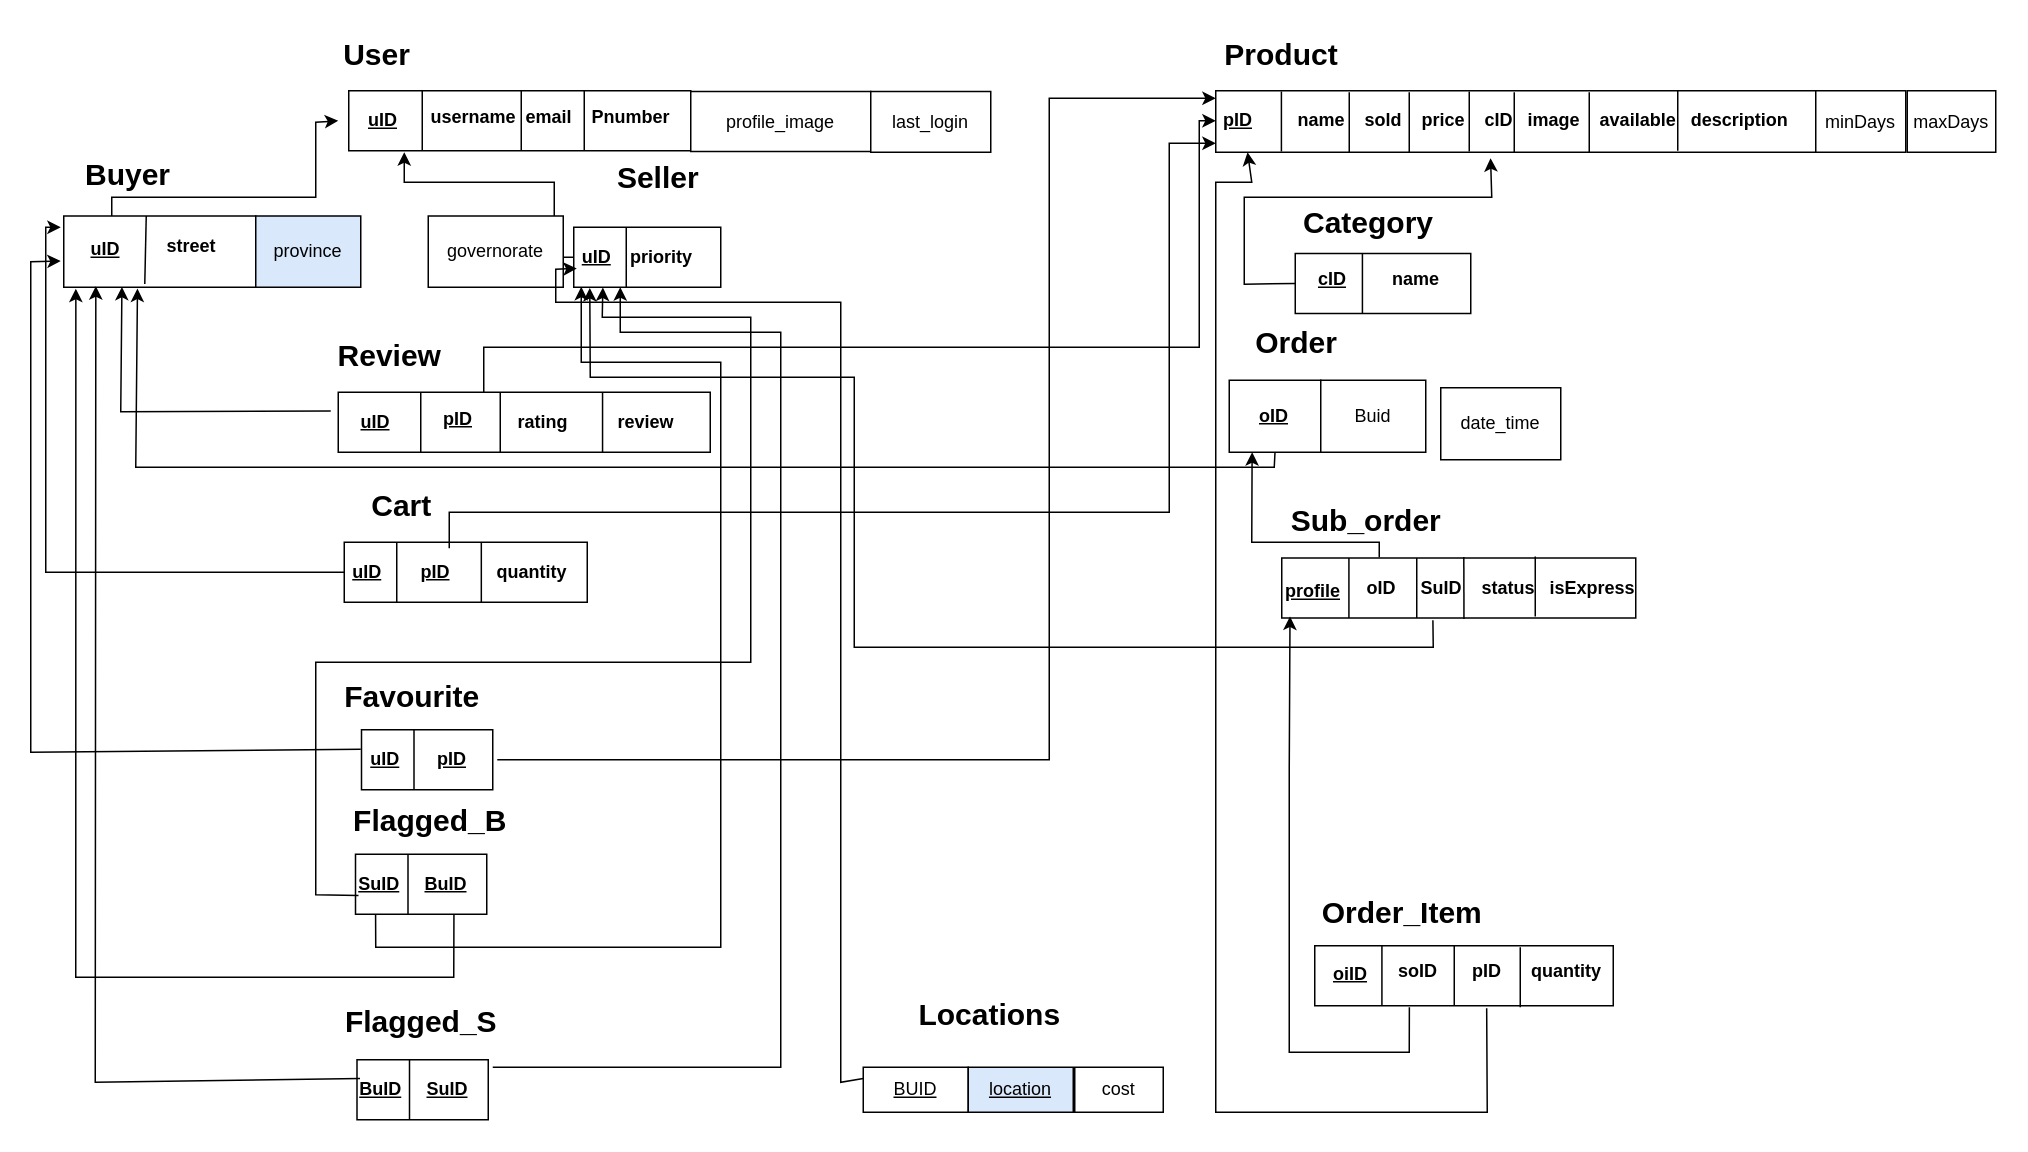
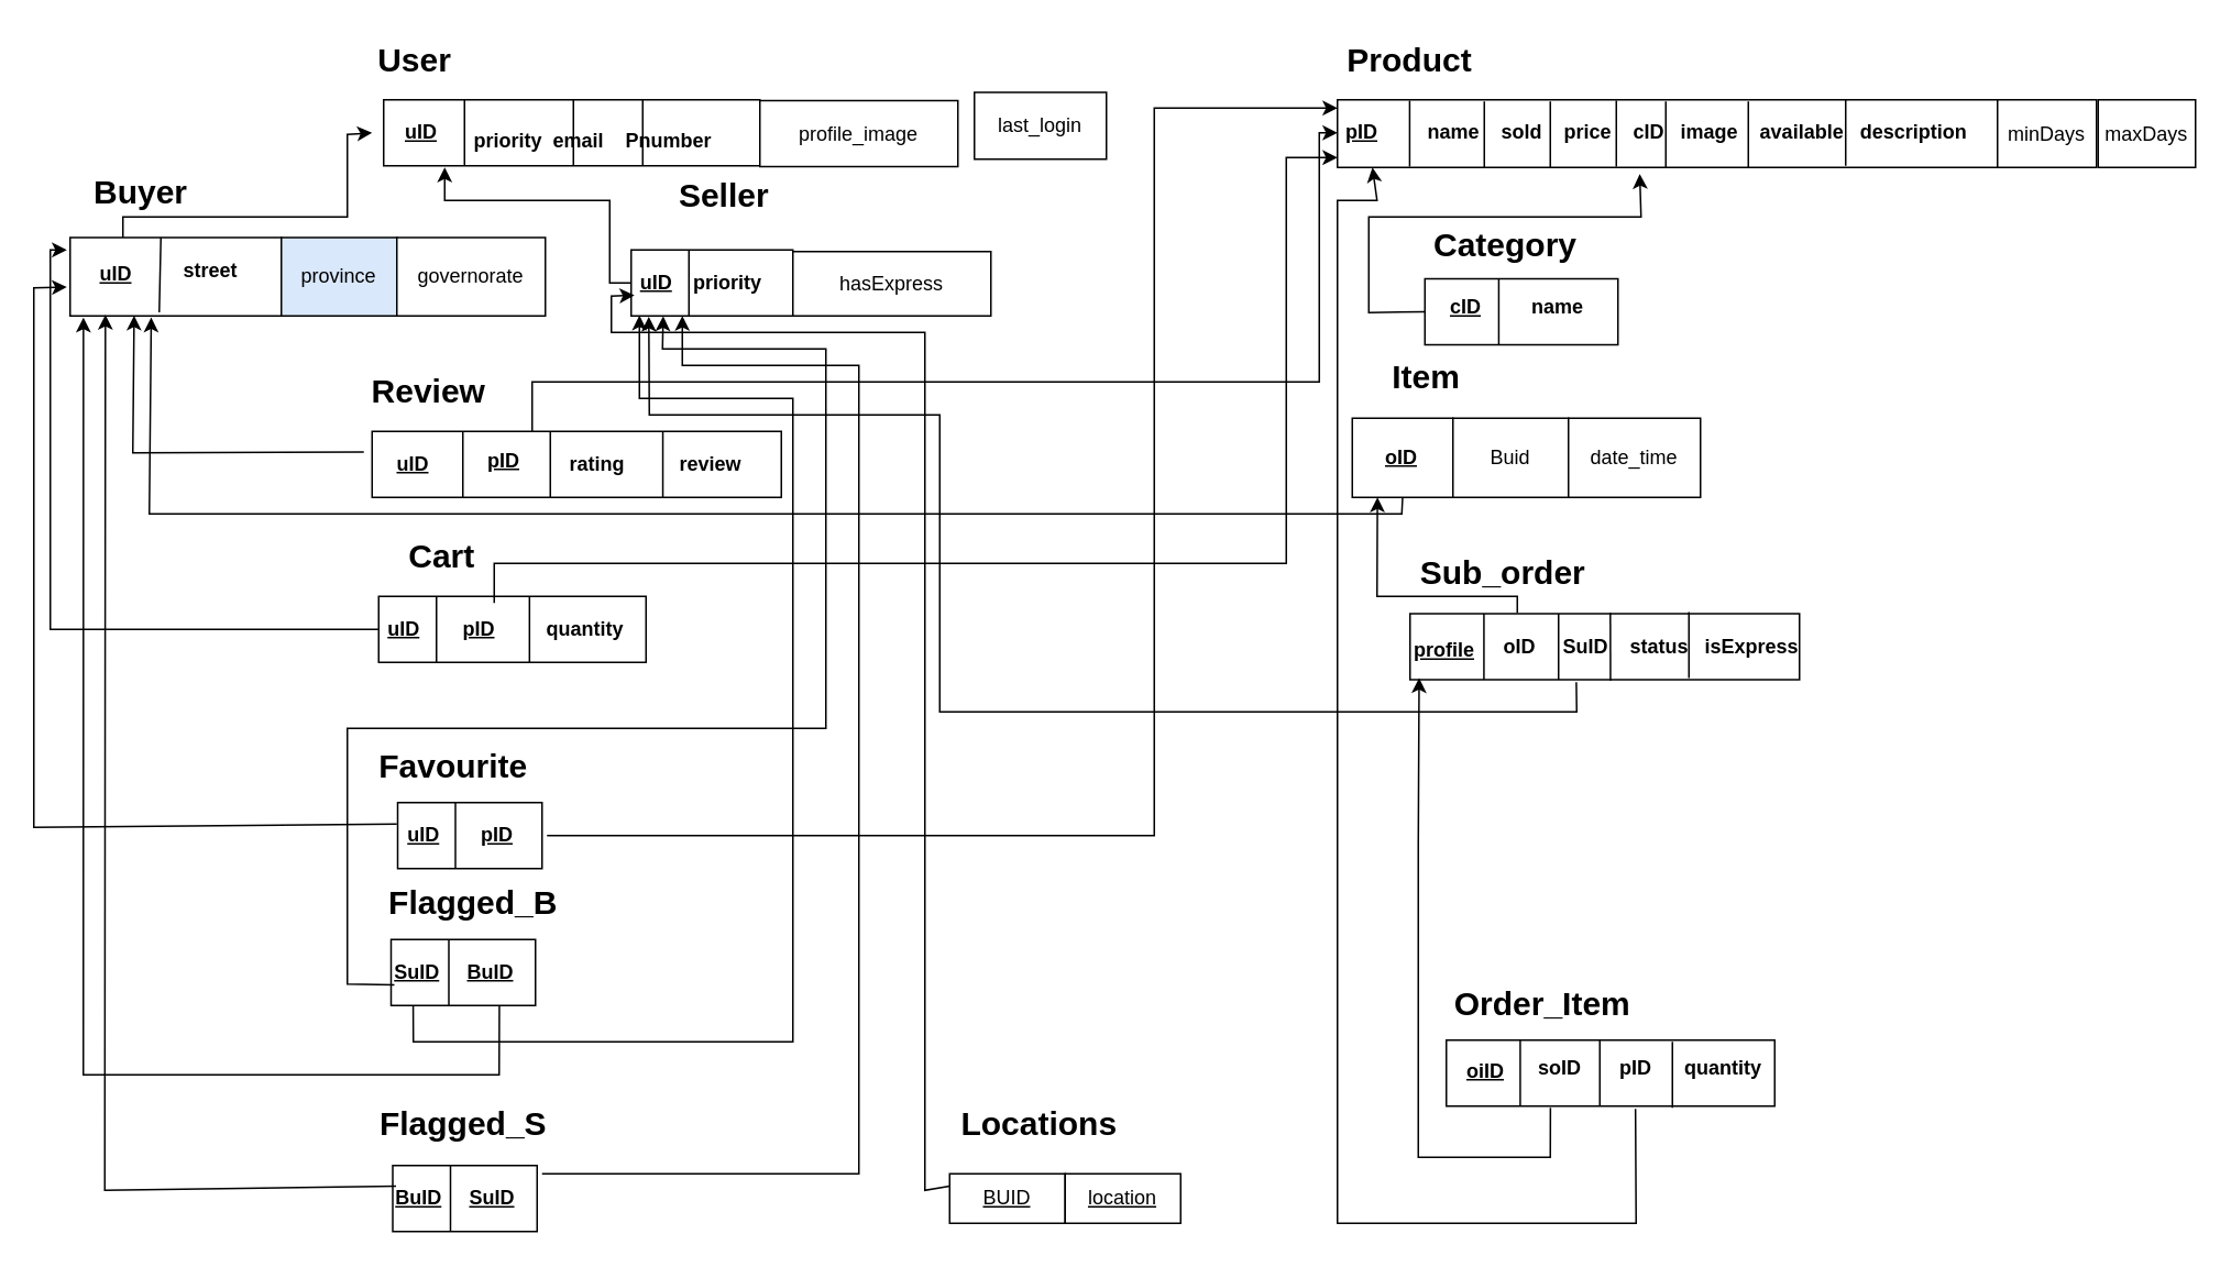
- <mxCell id="112" value="last_login" style="rounded=0;whiteSpace=wrap;html=1;" parent="1" vertex="1"><mxGeometry x="580" y="60.5" width="80" height="40.5" as="geometry" /></mxCell>
+ <mxCell id="112" value="last_login" style="rounded=0;whiteSpace=wrap;html=1;" parent="1" vertex="1"><mxGeometry x="590" y="55.5" width="80" height="40.5" as="geometry" /></mxCell>
- <mxCell id="5" value="&lt;b&gt;username&amp;nbsp; email&amp;nbsp; &amp;nbsp; Pnumber&amp;nbsp; &amp;nbsp; &amp;nbsp;&amp;nbsp;&lt;/b&gt;" style="text;html=1;align=left;verticalAlign=middle;whiteSpace=wrap;rounded=0;" parent="1" vertex="1"><mxGeometry x="285" y="70" width="175" height="30" as="geometry" /></mxCell>
+ <mxCell id="5" value="&lt;b&gt;priority&amp;nbsp; email&amp;nbsp; &amp;nbsp; Pnumber&amp;nbsp; &amp;nbsp; &amp;nbsp;&amp;nbsp;&lt;/b&gt;" style="text;html=1;align=left;verticalAlign=middle;whiteSpace=wrap;rounded=0;" parent="1" vertex="1"><mxGeometry x="285" y="70" width="175" height="30" as="geometry" /></mxCell>
- <mxCell id="98" value="governorate" style="rounded=0;whiteSpace=wrap;html=1;" parent="1" vertex="1"><mxGeometry x="285" y="143.5" width="90" height="47.5" as="geometry" /></mxCell>
+ <mxCell id="98" value="governorate" style="rounded=0;whiteSpace=wrap;html=1;" parent="1" vertex="1"><mxGeometry x="240" y="143.5" width="90" height="47.5" as="geometry" /></mxCell>
+ <mxCell id="113" value="hasExpress" style="rounded=0;whiteSpace=wrap;html=1;" parent="1" vertex="1"><mxGeometry x="480" y="152" width="120" height="39" as="geometry" /></mxCell>
- <mxCell id="68" value="&lt;font style=&quot;font-size: 20px;&quot;&gt;&lt;span&gt;Order&lt;/span&gt;&lt;/font&gt;" style="text;html=1;align=center;verticalAlign=middle;whiteSpace=wrap;rounded=0;fontStyle=1" parent="1" vertex="1"><mxGeometry x="819" y="212" width="90" height="30" as="geometry" /></mxCell>
+ <mxCell id="68" value="&lt;font style=&quot;font-size: 20px;&quot;&gt;&lt;span&gt;Item&lt;/span&gt;&lt;/font&gt;" style="text;html=1;align=center;verticalAlign=middle;whiteSpace=wrap;rounded=0;fontStyle=1" parent="1" vertex="1"><mxGeometry x="819" y="212" width="90" height="30" as="geometry" /></mxCell>
- <mxCell id="115" value="date_time" style="rounded=0;whiteSpace=wrap;html=1;" vertex="1" parent="1"><mxGeometry x="960" y="258" width="80" height="48" as="geometry" /></mxCell>
+ <mxCell id="115" value="date_time" style="rounded=0;whiteSpace=wrap;html=1;" vertex="1" parent="1"><mxGeometry x="950" y="253" width="80" height="48" as="geometry" /></mxCell>
- <mxCell id="106" value="&lt;span style=&quot;font-size: 20px;&quot;&gt;Locations&lt;/span&gt;" style="text;html=1;align=center;verticalAlign=middle;whiteSpace=wrap;rounded=0;fontStyle=1" parent="1" vertex="1"><mxGeometry x="565" y="660" width="189" height="30" as="geometry" /></mxCell>
+ <mxCell id="106" value="&lt;span style=&quot;font-size: 20px;&quot;&gt;Locations&lt;/span&gt;" style="text;html=1;align=center;verticalAlign=middle;whiteSpace=wrap;rounded=0;fontStyle=1" parent="1" vertex="1"><mxGeometry x="535" y="665" width="189" height="30" as="geometry" /></mxCell>
- <mxCell id="108" value="&lt;u&gt;location&lt;/u&gt;" style="rounded=0;whiteSpace=wrap;html=1;fillColor=#dae8fc;" parent="1" vertex="1"><mxGeometry x="645" y="711" width="70" height="30" as="geometry" /></mxCell>
+ <mxCell id="108" value="&lt;u&gt;location&lt;/u&gt;" style="rounded=0;whiteSpace=wrap;html=1;" parent="1" vertex="1"><mxGeometry x="645" y="711" width="70" height="30" as="geometry" /></mxCell>
- <mxCell id="109" value="cost" style="rounded=0;whiteSpace=wrap;html=1;" parent="1" vertex="1"><mxGeometry x="716" y="711" width="59" height="30" as="geometry" /></mxCell>
